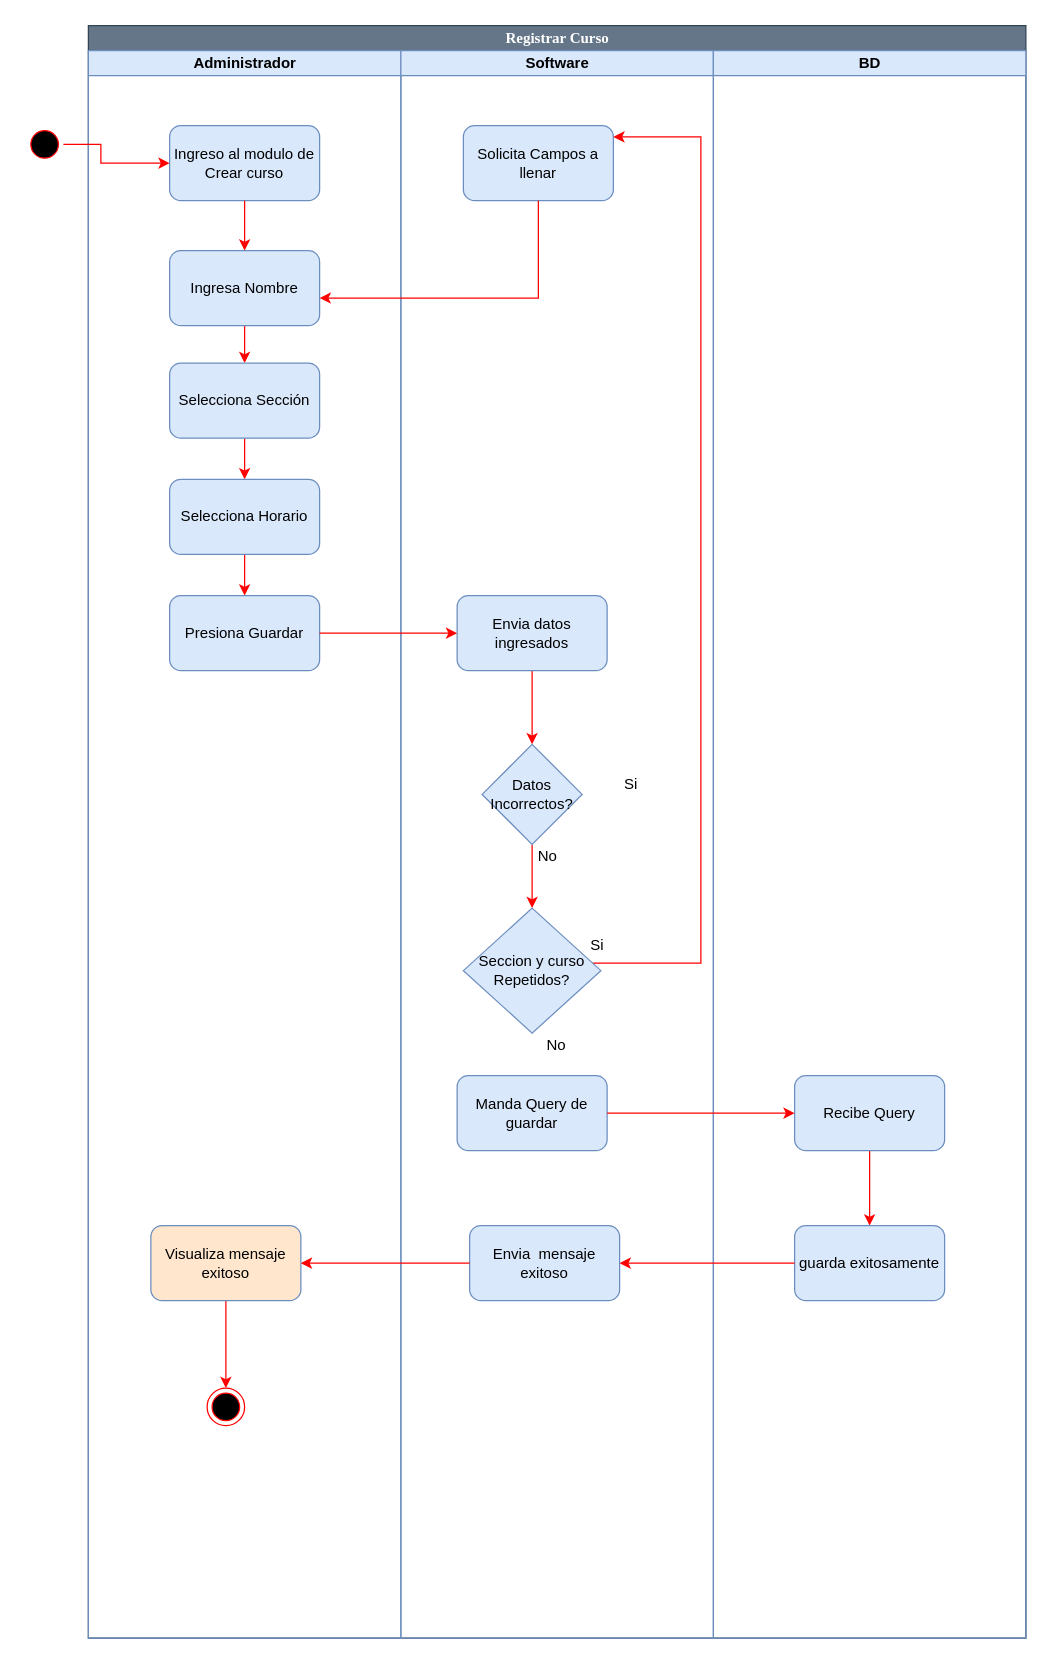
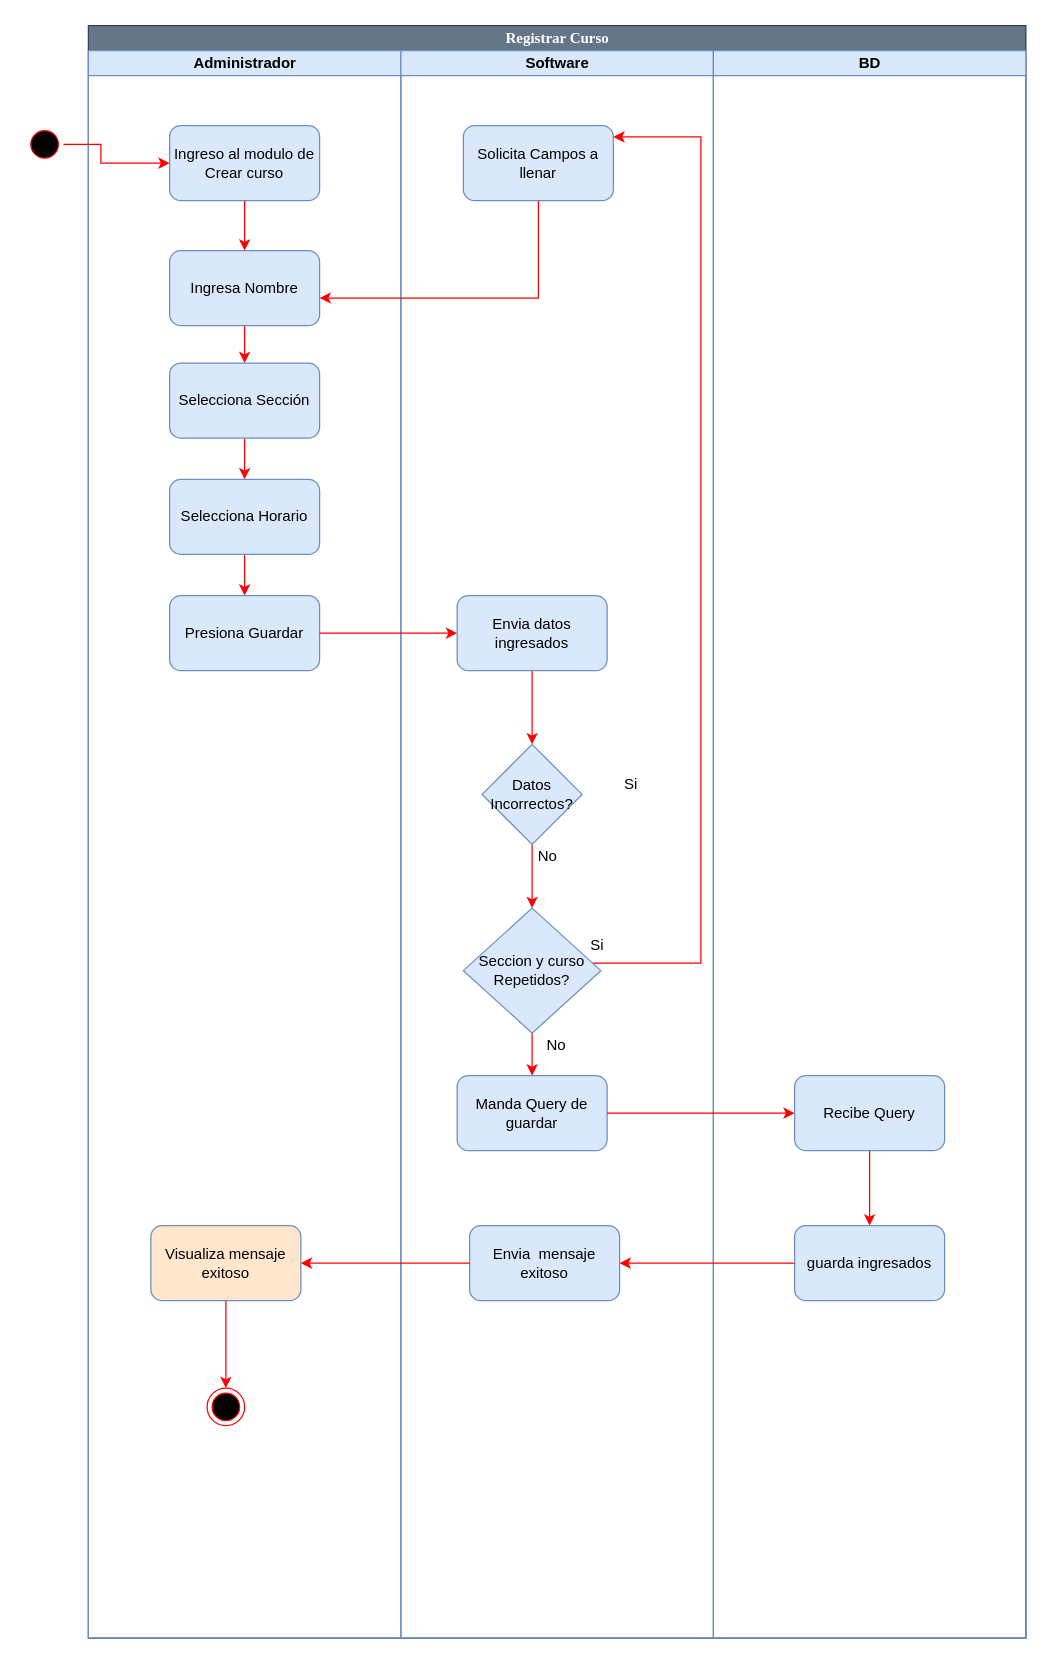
+ <mxCell id="22" style="edgeStyle=orthogonalEdgeStyle;rounded=0;orthogonalLoop=1;jettySize=auto;html=1;entryX=0.5;entryY=0;entryDx=0;entryDy=0;strokeColor=#FF0000;" edge="1" parent="15" source="23" target="24"><mxGeometry relative="1" as="geometry" /></mxCell>
- <mxCell id="29" value="guarda exitosamente" style="rounded=1;whiteSpace=wrap;html=1;fillColor=#dae8fc;strokeColor=#6c8ebf;" vertex="1" parent="26"><mxGeometry x="65" y="940" width="120" height="60" as="geometry" /></mxCell>
+ <mxCell id="29" value="guarda ingresados" style="rounded=1;whiteSpace=wrap;html=1;fillColor=#dae8fc;strokeColor=#6c8ebf;" vertex="1" parent="26"><mxGeometry x="65" y="940" width="120" height="60" as="geometry" /></mxCell>
